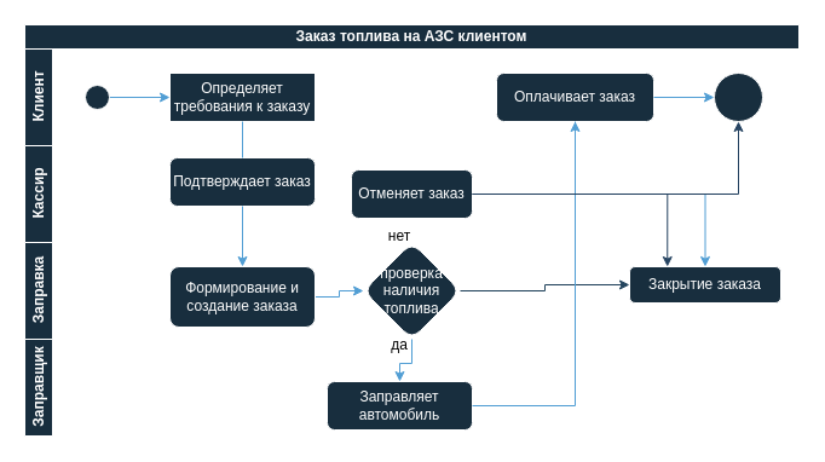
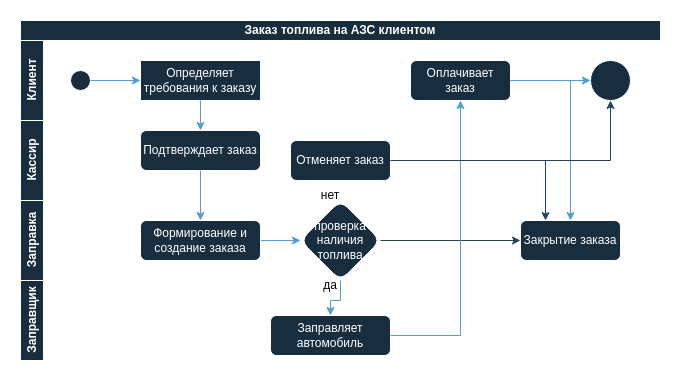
- <mxCell id="7" value="Оплачивает заказ" style="whiteSpace=wrap;html=1;fillColor=#182E3E;strokeColor=#FFFFFF;fontColor=#FFFFFF;rounded=1;labelBackgroundColor=none;" vertex="1" parent="3"><mxGeometry x="390" y="20" width="130" height="40" as="geometry" /></mxCell>
+ <mxCell id="7" value="Оплачивает заказ" style="whiteSpace=wrap;html=1;fillColor=#182E3E;strokeColor=#FFFFFF;fontColor=#FFFFFF;rounded=1;labelBackgroundColor=none;" vertex="1" parent="3"><mxGeometry x="390" y="20" width="100" height="40" as="geometry" /></mxCell>
- <mxCell id="14" value="" style="edgeStyle=orthogonalEdgeStyle;rounded=0;orthogonalLoop=1;jettySize=auto;html=1;labelBackgroundColor=none;strokeColor=light-dark(#519ED4,#519ED4);fontColor=default;endArrow=none;" edge="1" parent="2" source="6" target="11"><mxGeometry relative="1" as="geometry" /></mxCell>
+ <mxCell id="14" value="" style="edgeStyle=orthogonalEdgeStyle;rounded=0;orthogonalLoop=1;jettySize=auto;html=1;labelBackgroundColor=none;strokeColor=light-dark(#519ED4,#519ED4);fontColor=default;" edge="1" parent="2" source="6" target="11"><mxGeometry relative="1" as="geometry" /></mxCell>
- <mxCell id="19" value="Закрытие заказа" style="whiteSpace=wrap;html=1;fillColor=#182E3E;strokeColor=#FFFFFF;fontColor=#FFFFFF;rounded=1;labelBackgroundColor=none;" vertex="1" parent="15"><mxGeometry x="500" y="20" width="125" height="30" as="geometry" /></mxCell>
+ <mxCell id="19" value="Закрытие заказа" style="whiteSpace=wrap;html=1;fillColor=#182E3E;strokeColor=#FFFFFF;fontColor=#FFFFFF;rounded=1;labelBackgroundColor=none;" vertex="1" parent="15"><mxGeometry x="500" y="20" width="100" height="40" as="geometry" /></mxCell>
- <mxCell id="17" value="Формирование и создание заказа" style="whiteSpace=wrap;html=1;rounded=1;labelBackgroundColor=none;fillColor=#182E3E;strokeColor=#FFFFFF;fontColor=#FFFFFF;" vertex="1" parent="15"><mxGeometry x="120" y="20" width="120" height="50" as="geometry" /></mxCell>
+ <mxCell id="17" value="Формирование и создание заказа" style="whiteSpace=wrap;html=1;rounded=1;labelBackgroundColor=none;fillColor=#182E3E;strokeColor=#FFFFFF;fontColor=#FFFFFF;" vertex="1" parent="15"><mxGeometry x="120" y="20" width="120" height="40" as="geometry" /></mxCell>
